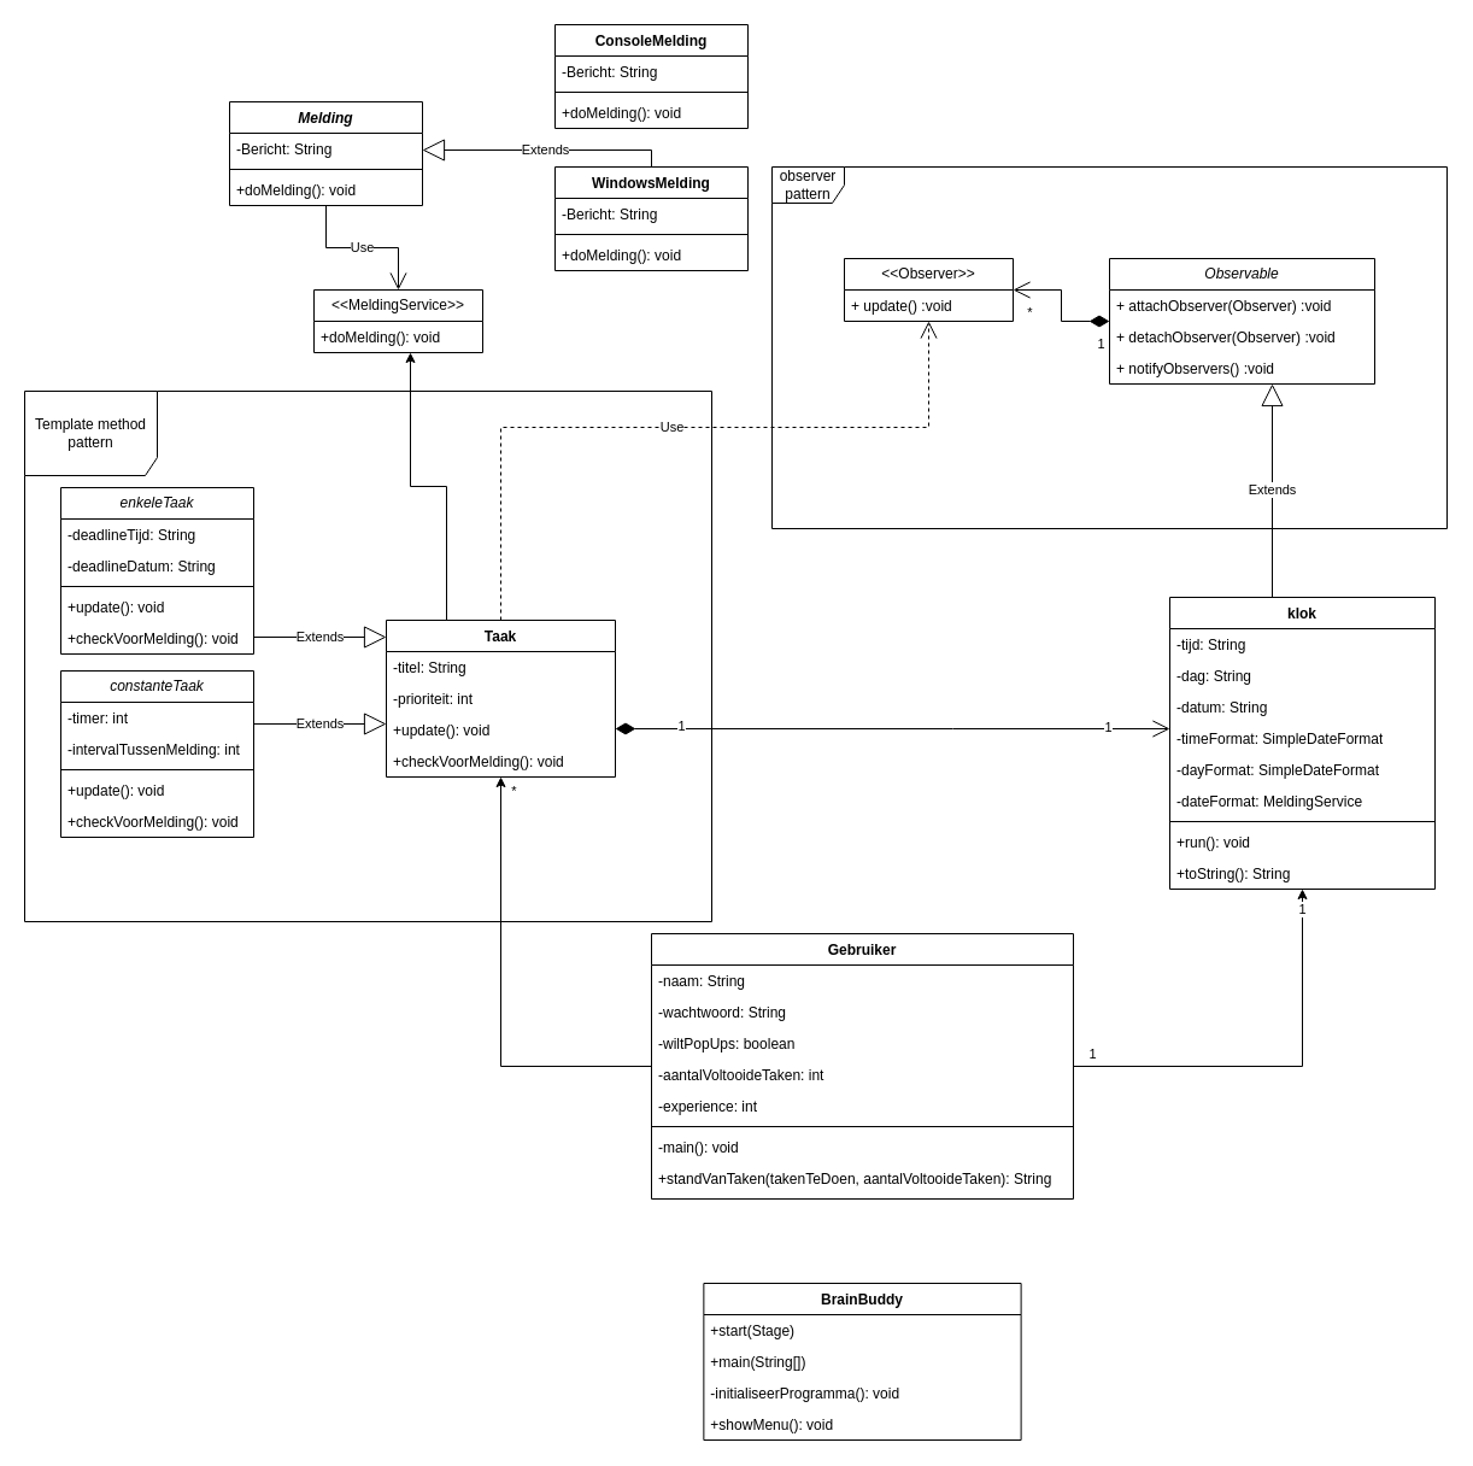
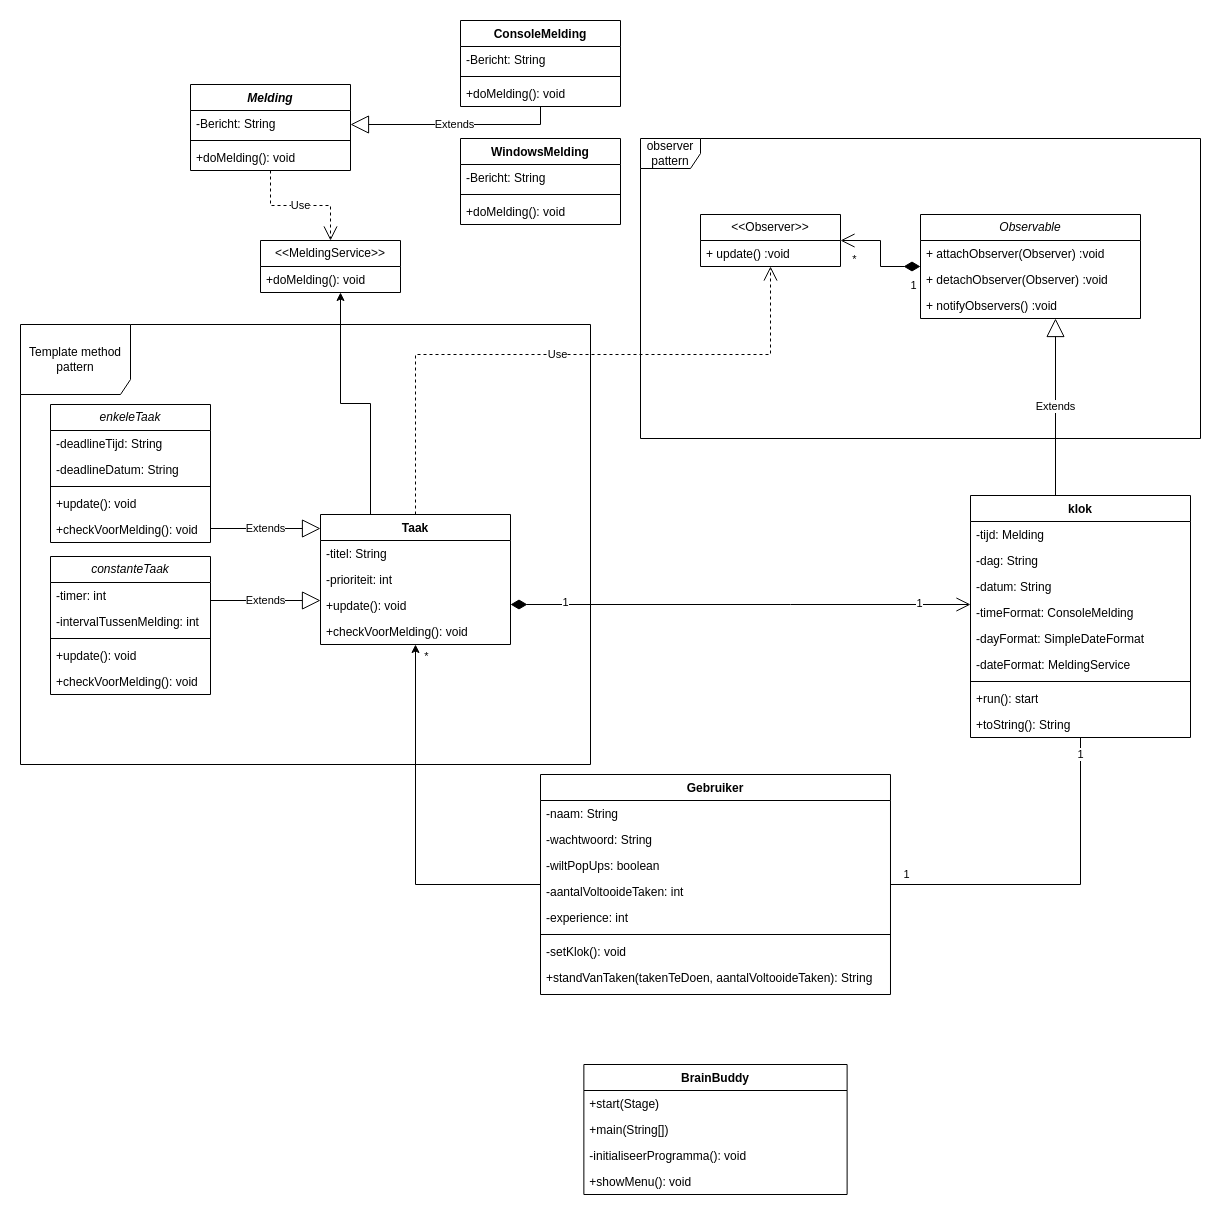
+ <mxCell id="81" value="Extends" style="endArrow=block;endSize=16;endFill=0;html=1;rounded=0;edgeStyle=elbowEdgeStyle;elbow=vertical;" edge="1" parent="1" source="16" target="75"><mxGeometry width="160" relative="1" as="geometry"><mxPoint x="160" y="30" as="sourcePoint" /><mxPoint x="350" y="94" as="targetPoint" /><Array as="points"><mxPoint x="440" y="124" /></Array></mxGeometry></mxCell>
- <mxCell id="80" value="Extends" style="endArrow=block;endSize=16;endFill=0;html=1;rounded=0;edgeStyle=elbowEdgeStyle;elbow=vertical;" edge="1" parent="1" source="71" target="75"><mxGeometry width="160" relative="1" as="geometry"><mxPoint x="220" y="538" as="sourcePoint" /><mxPoint x="330" y="538" as="targetPoint" /><Array as="points"><mxPoint x="450" y="124" /></Array></mxGeometry></mxCell>
- <mxCell id="79" value="Use" style="endArrow=open;endSize=12;dashed=0;html=1;rounded=0;edgeStyle=orthogonalEdgeStyle;elbow=vertical;" edge="1" parent="1" source="75" target="69"><mxGeometry width="160" relative="1" as="geometry"><mxPoint x="425" y="524" as="sourcePoint" /><mxPoint x="780" y="276" as="targetPoint" /></mxGeometry></mxCell>
+ <mxCell id="79" value="Use" style="endArrow=open;endSize=12;dashed=1;html=1;rounded=0;edgeStyle=orthogonalEdgeStyle;elbow=vertical;" edge="1" parent="1" source="75" target="69"><mxGeometry width="160" relative="1" as="geometry"><mxPoint x="425" y="524" as="sourcePoint" /><mxPoint x="780" y="276" as="targetPoint" /></mxGeometry></mxCell>
- <mxCell id="55" value="-tijd: String" style="text;strokeColor=none;fillColor=none;align=left;verticalAlign=top;spacingLeft=4;spacingRight=4;overflow=hidden;rotatable=0;points=[[0,0.5],[1,0.5]];portConstraint=eastwest;whiteSpace=wrap;html=1;" parent="54" vertex="1"><mxGeometry y="26" width="220" height="26" as="geometry" /></mxCell>
+ <mxCell id="55" value="-tijd: Melding" style="text;strokeColor=none;fillColor=none;align=left;verticalAlign=top;spacingLeft=4;spacingRight=4;overflow=hidden;rotatable=0;points=[[0,0.5],[1,0.5]];portConstraint=eastwest;whiteSpace=wrap;html=1;" parent="54" vertex="1"><mxGeometry y="26" width="220" height="26" as="geometry" /></mxCell>
- <mxCell id="58" value="-timeFormat: SimpleDateFormat" style="text;strokeColor=none;fillColor=none;align=left;verticalAlign=top;spacingLeft=4;spacingRight=4;overflow=hidden;rotatable=0;points=[[0,0.5],[1,0.5]];portConstraint=eastwest;whiteSpace=wrap;html=1;" parent="54" vertex="1"><mxGeometry y="104" width="220" height="26" as="geometry" /></mxCell>
+ <mxCell id="58" value="-timeFormat: ConsoleMelding" style="text;strokeColor=none;fillColor=none;align=left;verticalAlign=top;spacingLeft=4;spacingRight=4;overflow=hidden;rotatable=0;points=[[0,0.5],[1,0.5]];portConstraint=eastwest;whiteSpace=wrap;html=1;" parent="54" vertex="1"><mxGeometry y="104" width="220" height="26" as="geometry" /></mxCell>
- <mxCell id="62" value="+run(): void" style="text;strokeColor=none;fillColor=none;align=left;verticalAlign=top;spacingLeft=4;spacingRight=4;overflow=hidden;rotatable=0;points=[[0,0.5],[1,0.5]];portConstraint=eastwest;whiteSpace=wrap;html=1;" parent="54" vertex="1"><mxGeometry y="190" width="220" height="26" as="geometry" /></mxCell>
+ <mxCell id="62" value="+run(): start" style="text;strokeColor=none;fillColor=none;align=left;verticalAlign=top;spacingLeft=4;spacingRight=4;overflow=hidden;rotatable=0;points=[[0,0.5],[1,0.5]];portConstraint=eastwest;whiteSpace=wrap;html=1;" parent="54" vertex="1"><mxGeometry y="190" width="220" height="26" as="geometry" /></mxCell>
- <mxCell id="52" value="1" style="edgeStyle=orthogonalEdgeStyle;rounded=0;orthogonalLoop=1;jettySize=auto;html=1;" parent="1" source="2" target="54" edge="1"><mxGeometry x="-0.908" y="10" relative="1" as="geometry"><mxPoint x="617" y="872" as="sourcePoint" /><mxPoint x="990" y="754" as="targetPoint" /><mxPoint as="offset" /></mxGeometry></mxCell>
+ <mxCell id="52" value="1" style="edgeStyle=orthogonalEdgeStyle;rounded=0;orthogonalLoop=1;jettySize=auto;html=1;endArrow=none;" parent="1" source="2" target="54" edge="1"><mxGeometry x="-0.908" y="10" relative="1" as="geometry"><mxPoint x="617" y="872" as="sourcePoint" /><mxPoint x="990" y="754" as="targetPoint" /><mxPoint as="offset" /></mxGeometry></mxCell>
- <mxCell id="9" value="-main(): void" style="text;align=left;verticalAlign=top;spacingLeft=4;spacingRight=4;overflow=hidden;rotatable=0;points=[[0,0.5],[1,0.5]];portConstraint=eastwest;rounded=0;shadow=0;html=0;" parent="2" vertex="1"><mxGeometry y="164" width="349.99" height="26" as="geometry" /></mxCell>
+ <mxCell id="9" value="-setKlok(): void" style="text;align=left;verticalAlign=top;spacingLeft=4;spacingRight=4;overflow=hidden;rotatable=0;points=[[0,0.5],[1,0.5]];portConstraint=eastwest;rounded=0;shadow=0;html=0;" parent="2" vertex="1"><mxGeometry y="164" width="349.99" height="26" as="geometry" /></mxCell>
